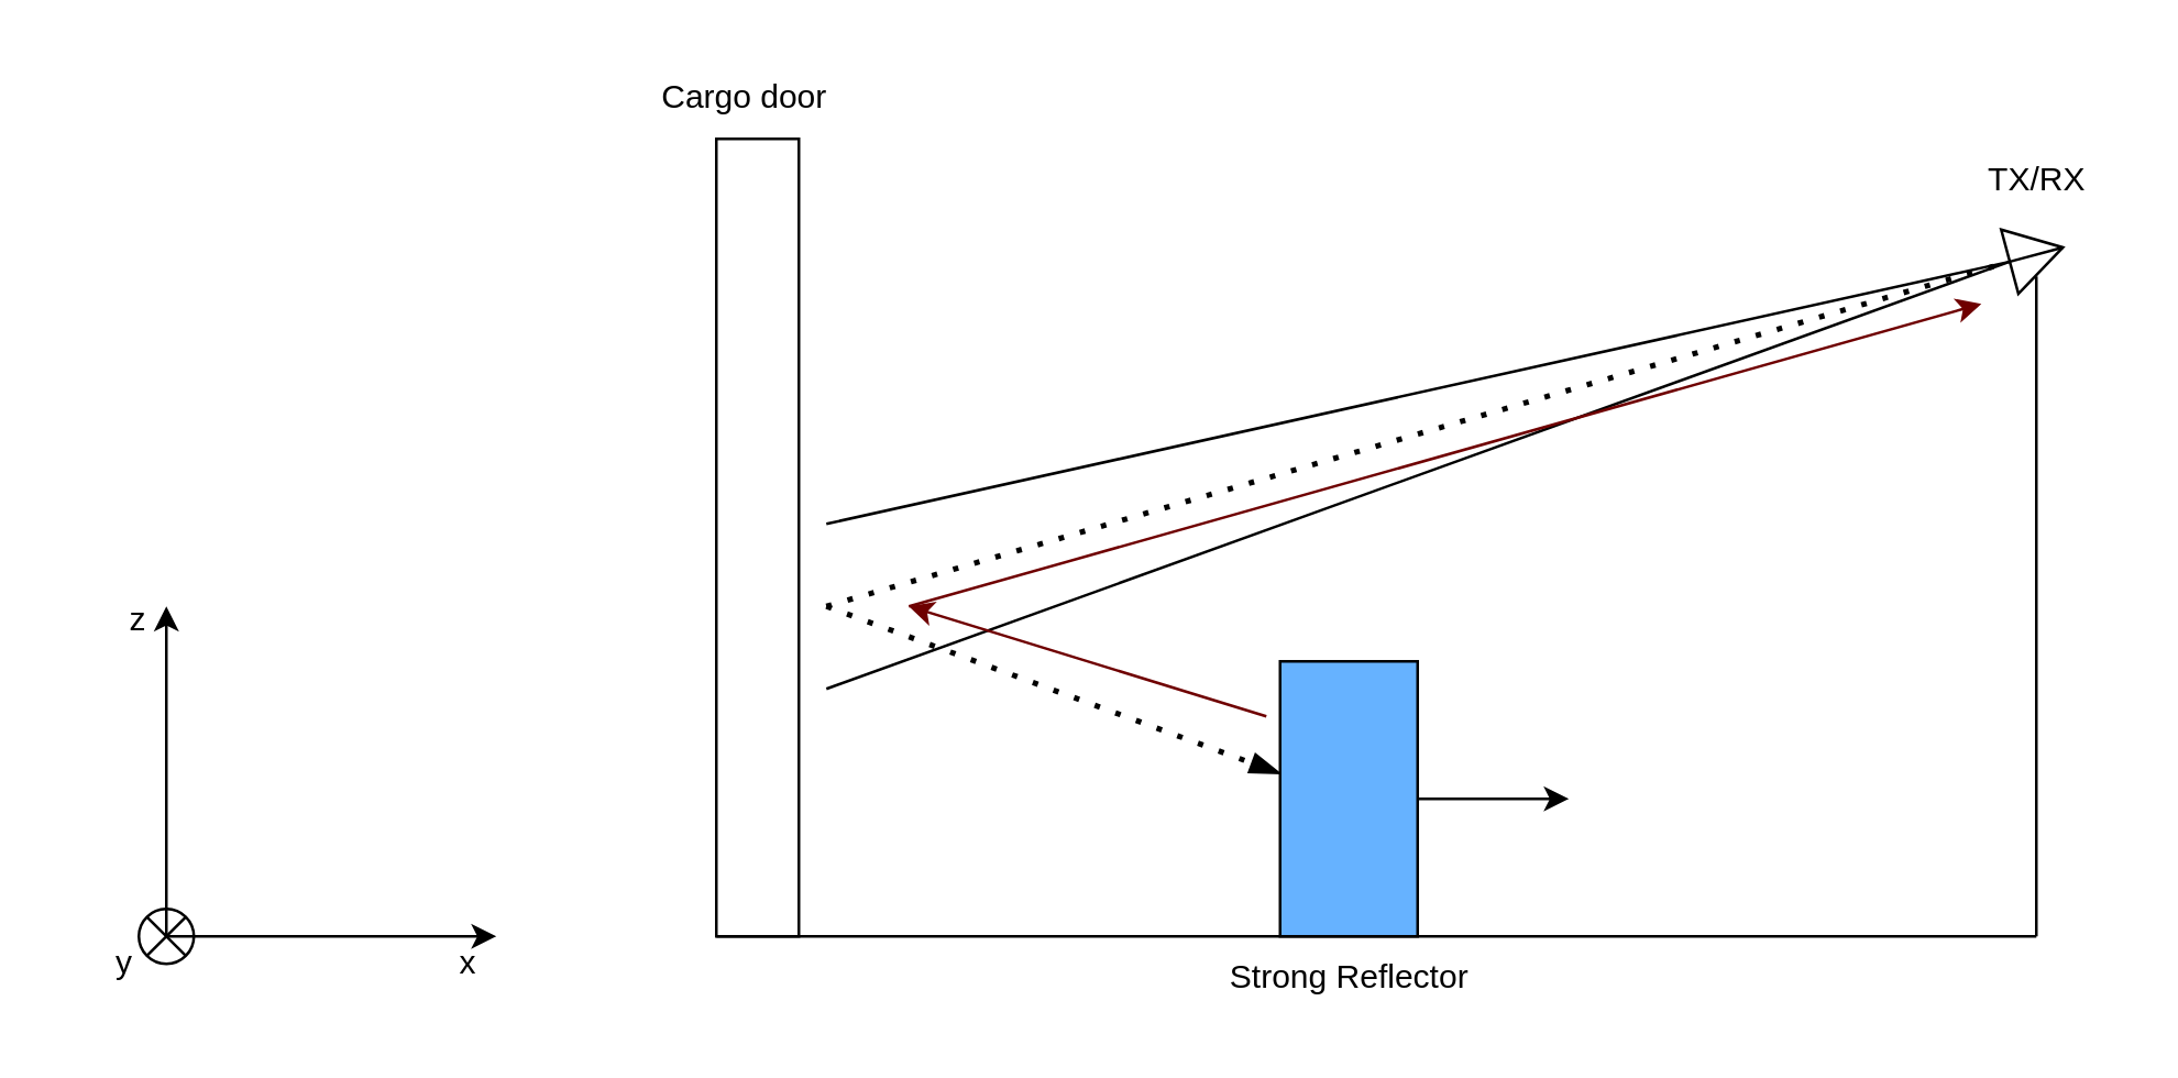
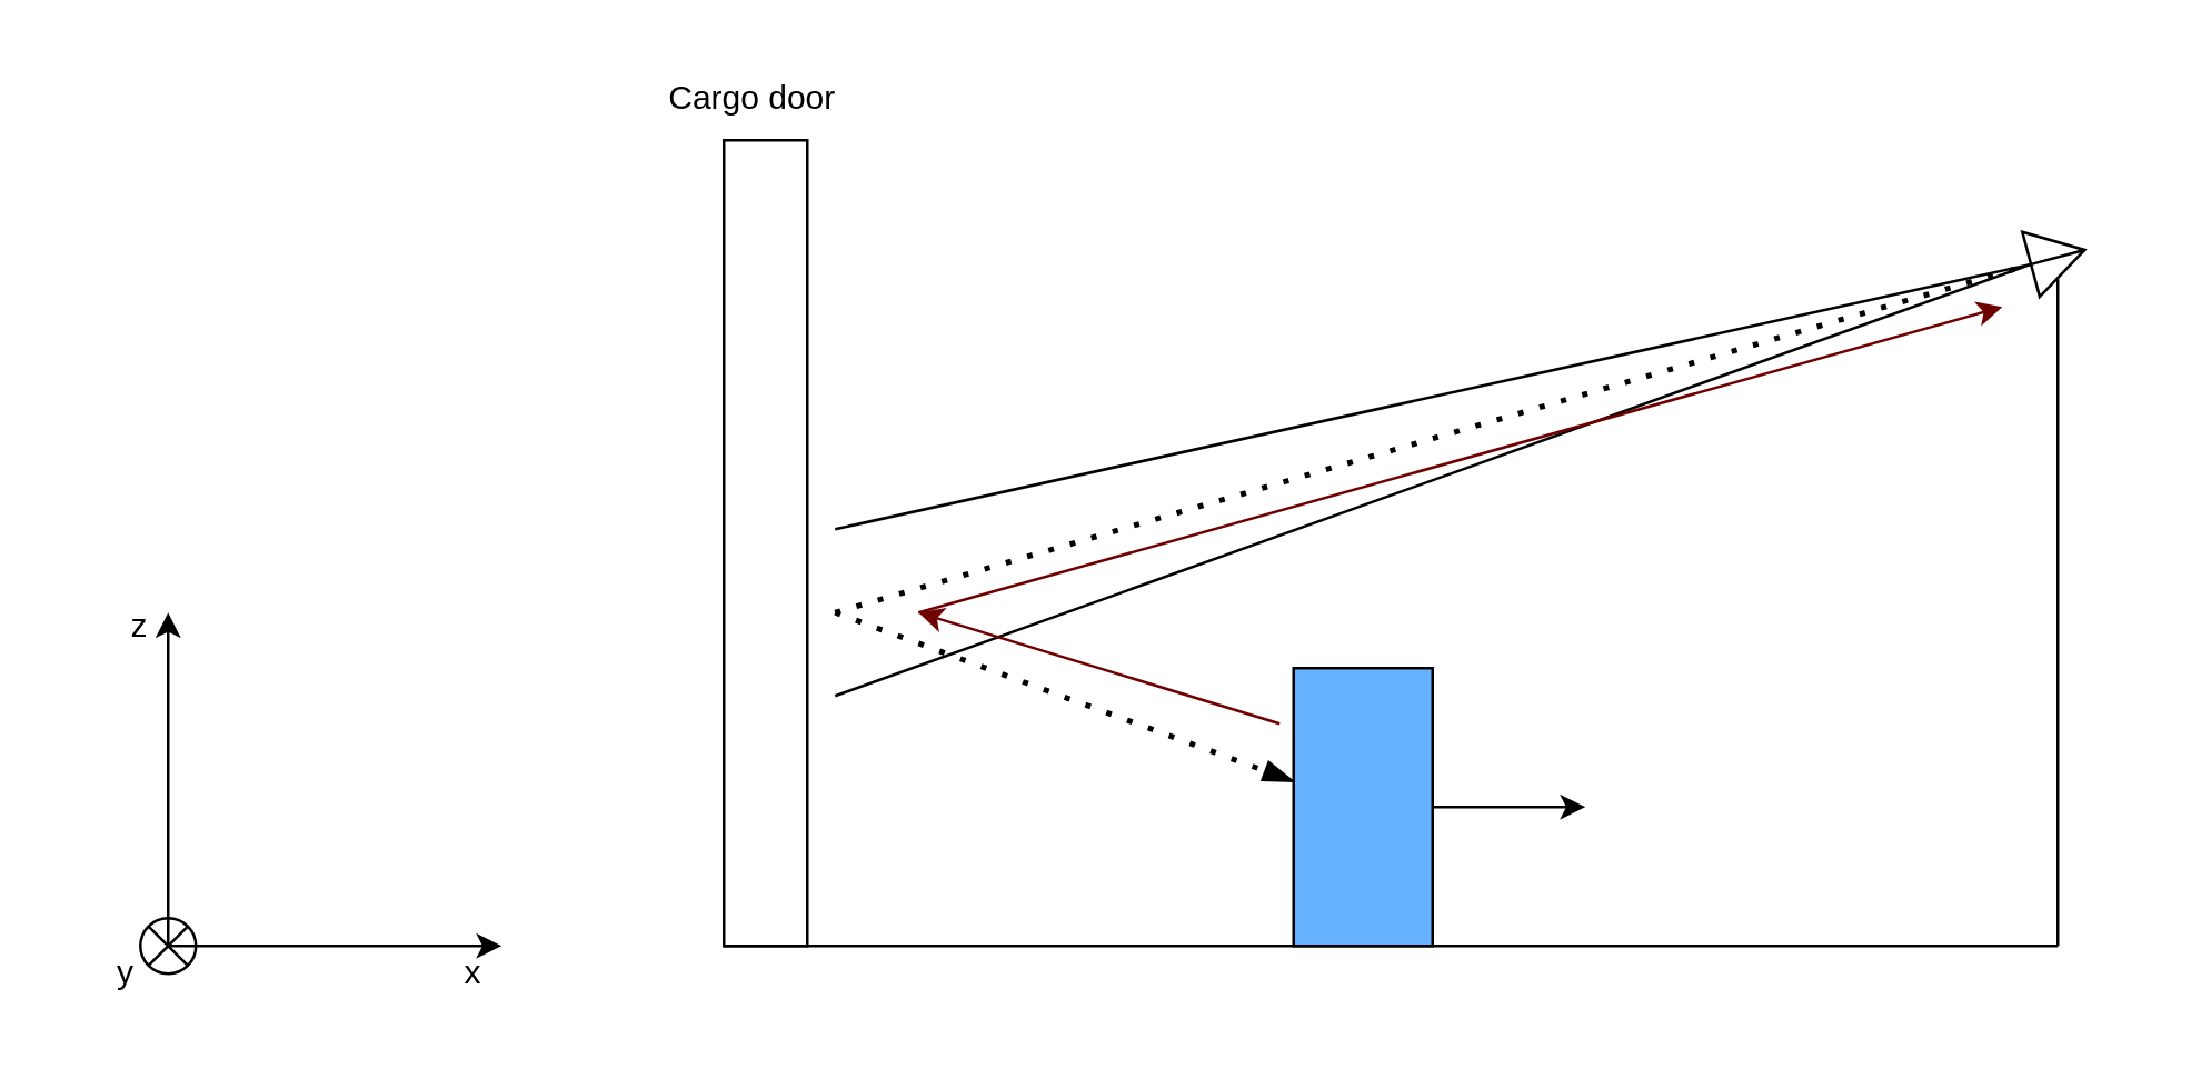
- <mxCell id="20" value="TX/RX" style="text;html=1;align=center;verticalAlign=middle;resizable=0;points=[];autosize=1;strokeColor=none;fillColor=none;" vertex="1" parent="1"><mxGeometry x="710" y="50" width="60" height="30" as="geometry" /></mxCell>
- <mxCell id="26" value="Strong Reflector" style="text;html=1;align=center;verticalAlign=middle;resizable=0;points=[];autosize=1;strokeColor=none;fillColor=none;" vertex="1" parent="1"><mxGeometry x="435" y="340" width="110" height="30" as="geometry" /></mxCell>
